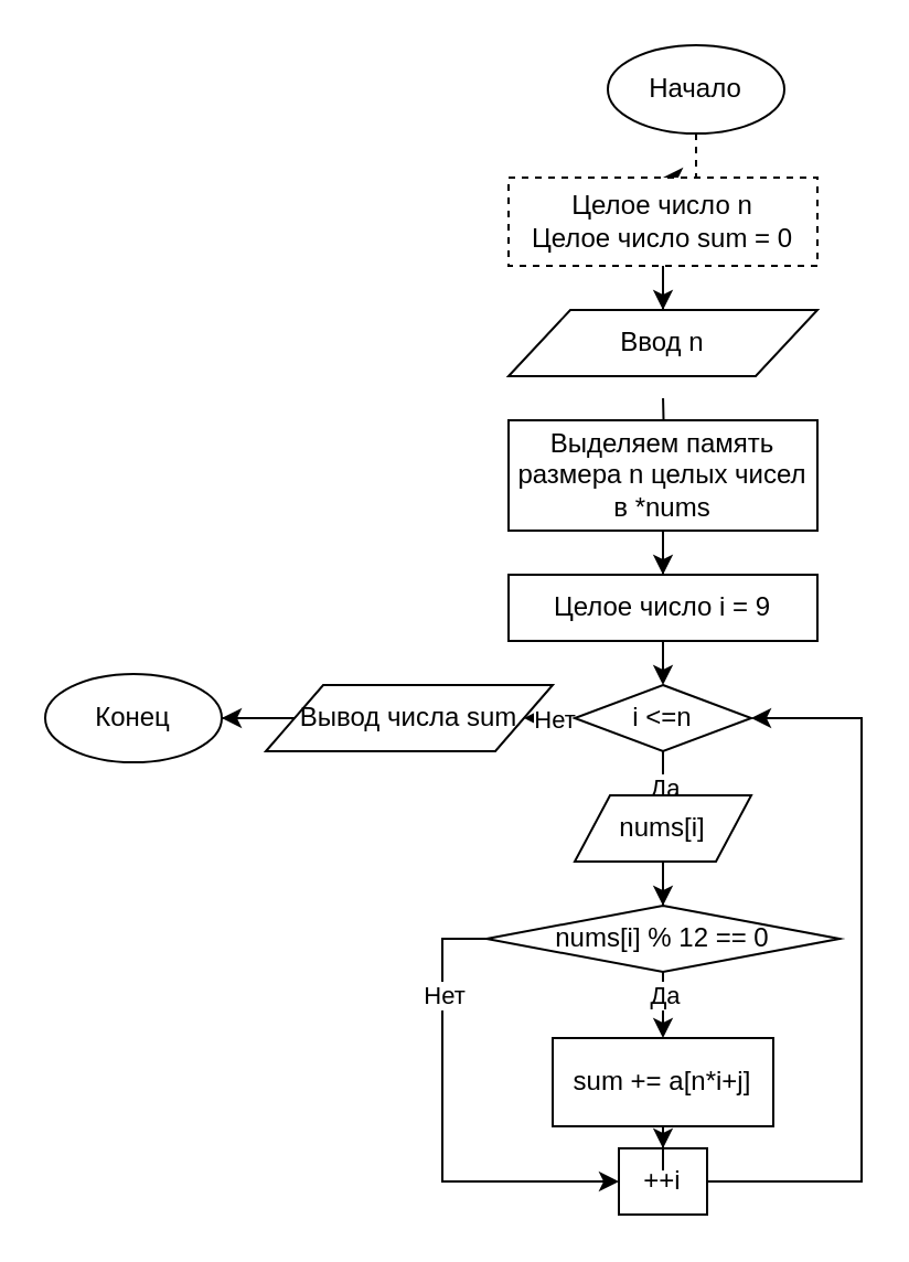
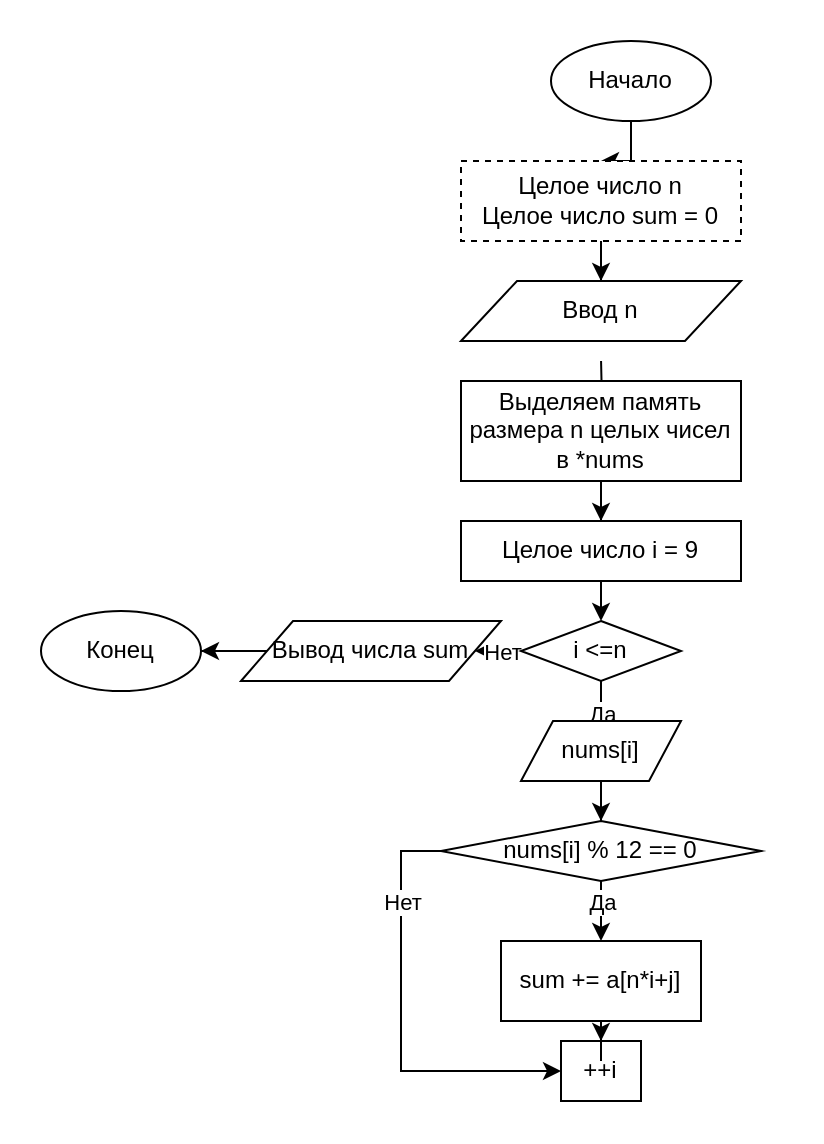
- <mxCell id="2" style="edgeStyle=orthogonalEdgeStyle;rounded=0;orthogonalLoop=1;jettySize=auto;html=1;entryX=0.5;entryY=0;entryDx=0;entryDy=0;dashed=1;" edge="1" parent="1" source="3" target="8"><mxGeometry relative="1" as="geometry" /></mxCell>
+ <mxCell id="2" style="edgeStyle=orthogonalEdgeStyle;rounded=0;orthogonalLoop=1;jettySize=auto;html=1;entryX=0.5;entryY=0;entryDx=0;entryDy=0;" edge="1" parent="1" source="3" target="8"><mxGeometry relative="1" as="geometry" /></mxCell>
- <mxCell id="17" style="edgeStyle=orthogonalEdgeStyle;rounded=0;orthogonalLoop=1;jettySize=auto;html=1;entryX=1;entryY=0.5;entryDx=0;entryDy=0;" edge="1" parent="1" source="18" target="13"><mxGeometry relative="1" as="geometry"><Array as="points"><mxPoint x="390" y="535" /><mxPoint x="390" y="325" /></Array></mxGeometry></mxCell>
